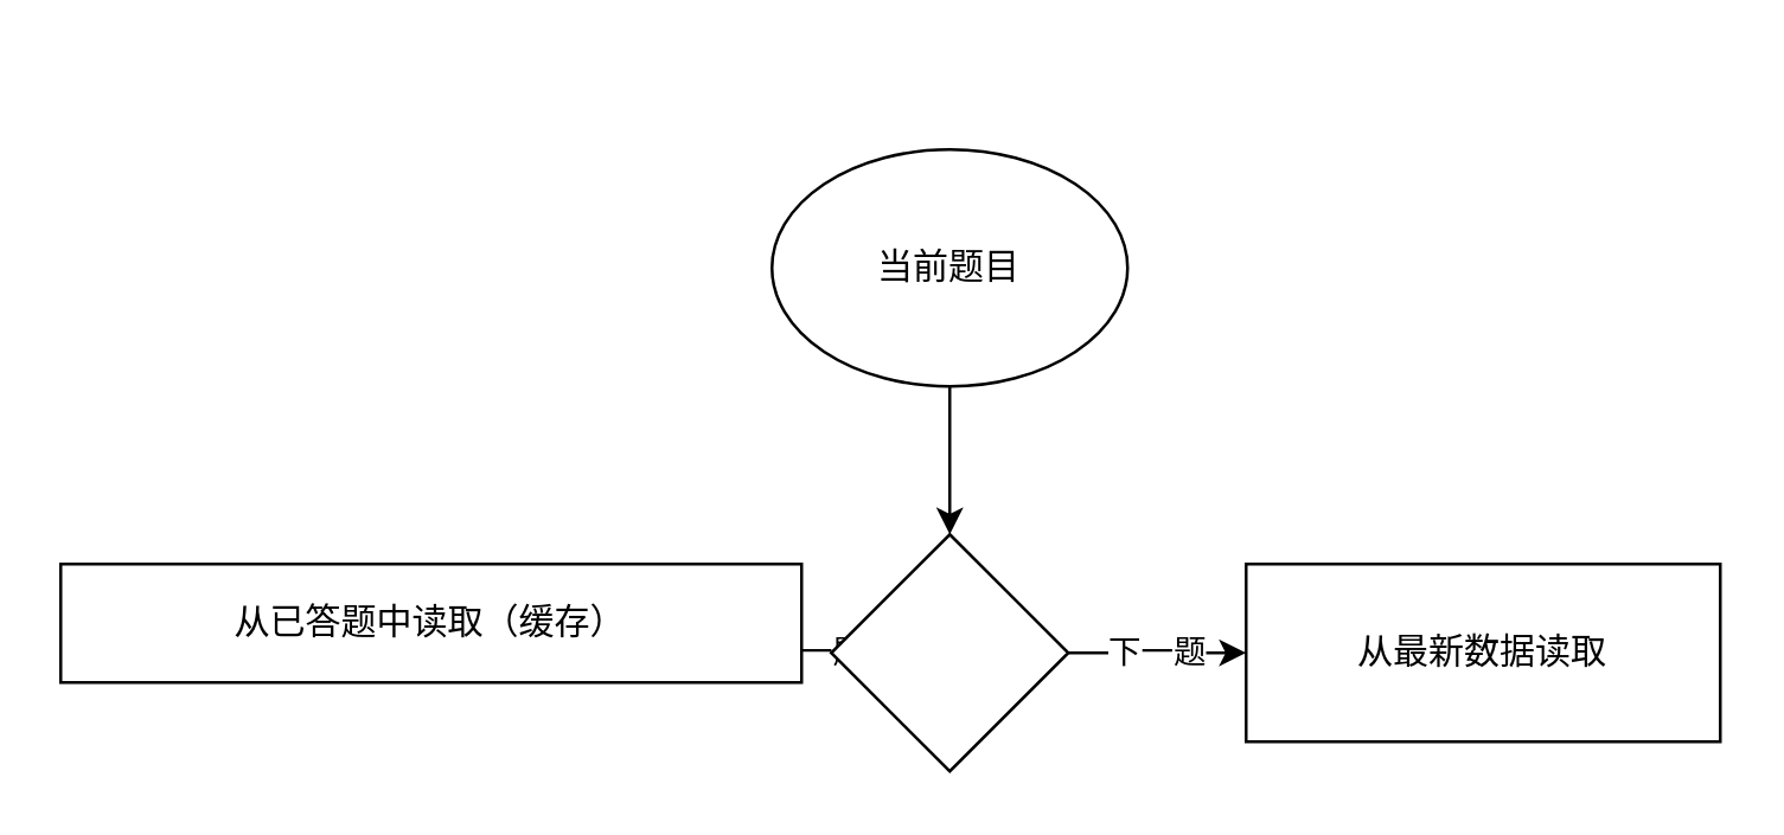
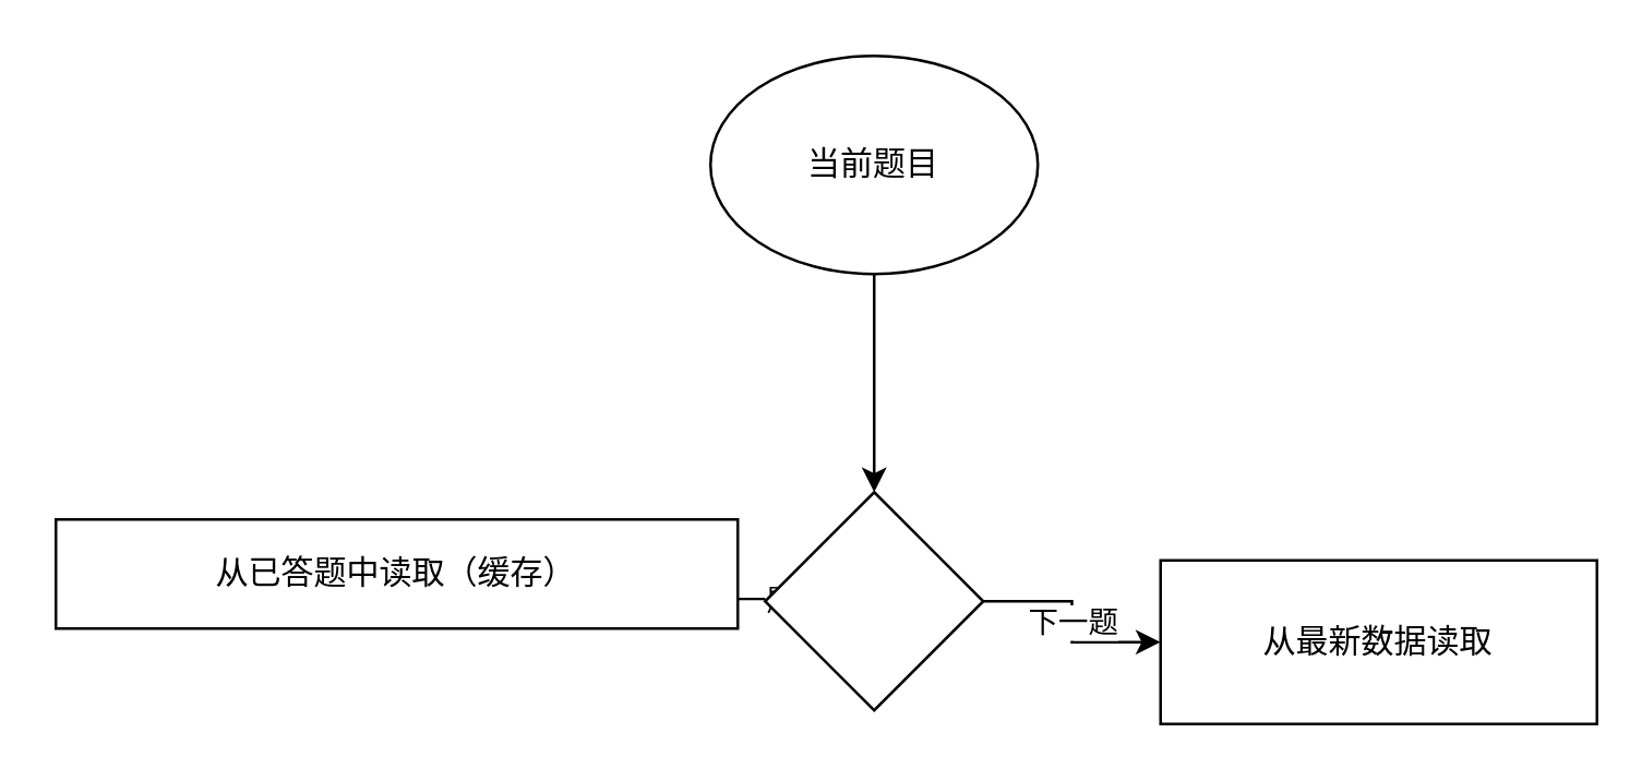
- <mxCell id="3" value="当前题目" style="ellipse;whiteSpace=wrap;html=1;" vertex="1" parent="1"><mxGeometry x="260" y="50" width="120" height="80" as="geometry" /></mxCell>
+ <mxCell id="3" value="当前题目" style="ellipse;whiteSpace=wrap;html=1;" vertex="1" parent="1"><mxGeometry x="260" y="20" width="120" height="80" as="geometry" /></mxCell>
- <mxCell id="7" value="从最新数据读取" style="whiteSpace=wrap;html=1;" vertex="1" parent="1"><mxGeometry x="420" y="190" width="160" height="60" as="geometry" /></mxCell>
+ <mxCell id="7" value="从最新数据读取" style="whiteSpace=wrap;html=1;" vertex="1" parent="1"><mxGeometry x="425" y="205" width="160" height="60" as="geometry" /></mxCell>
